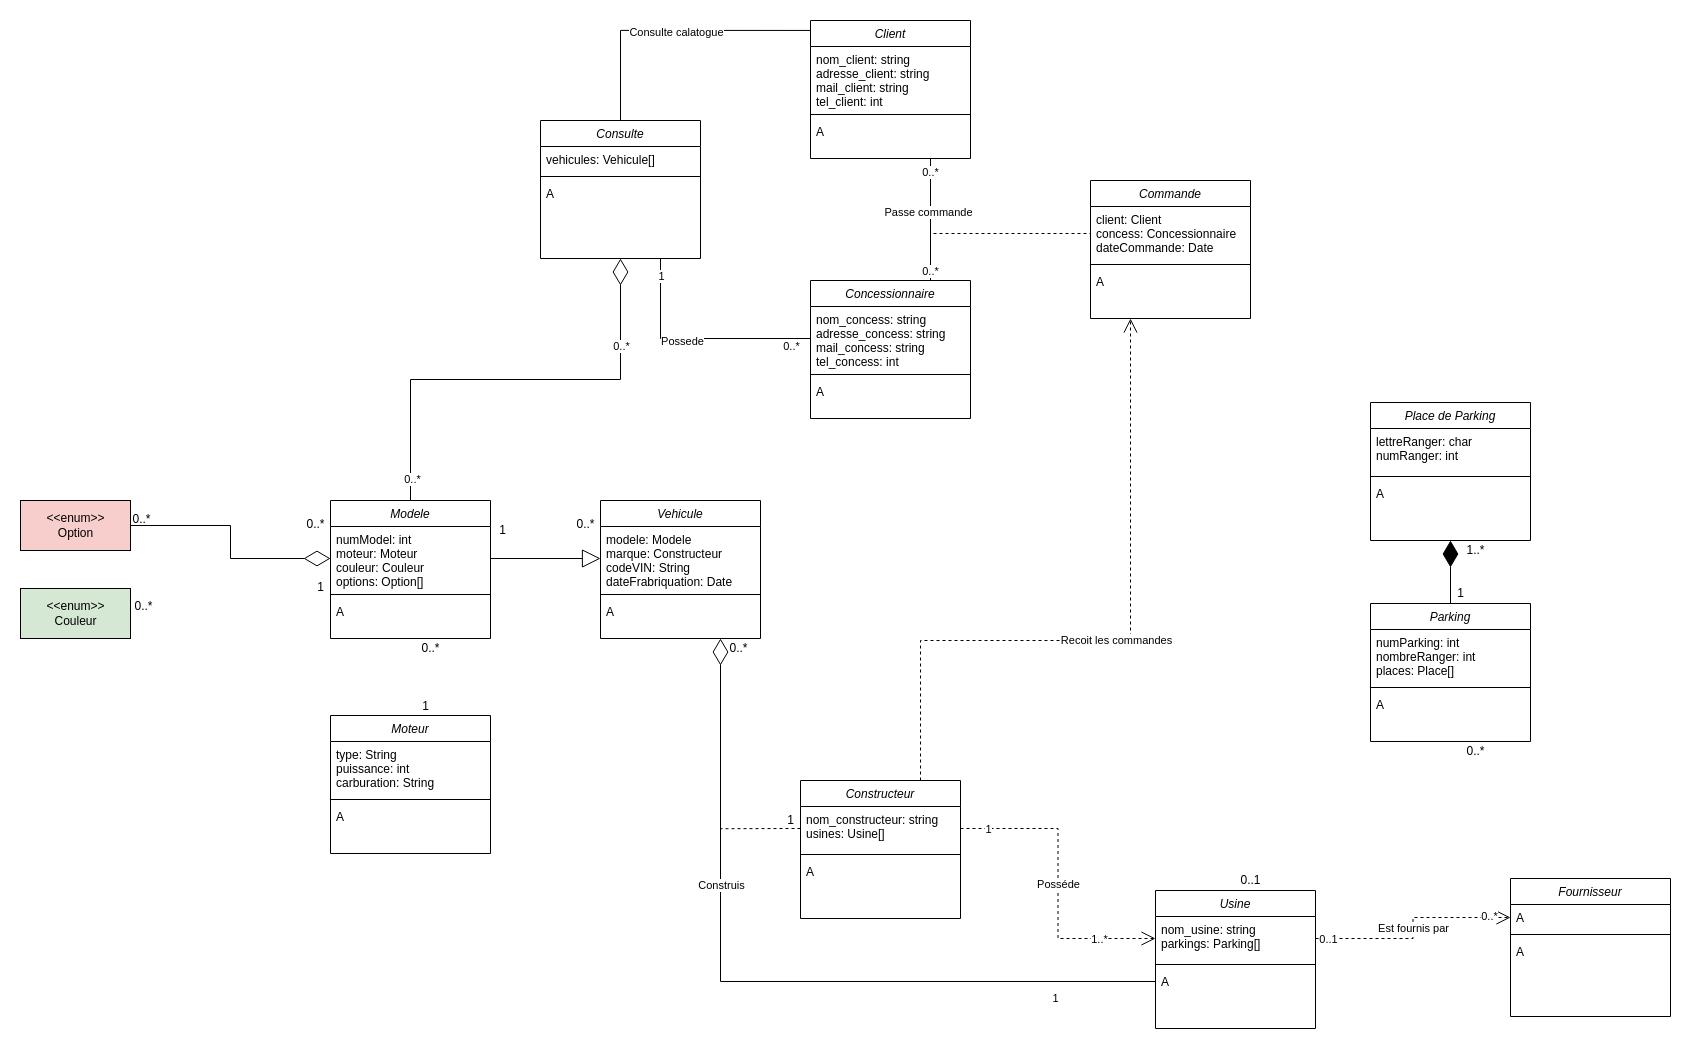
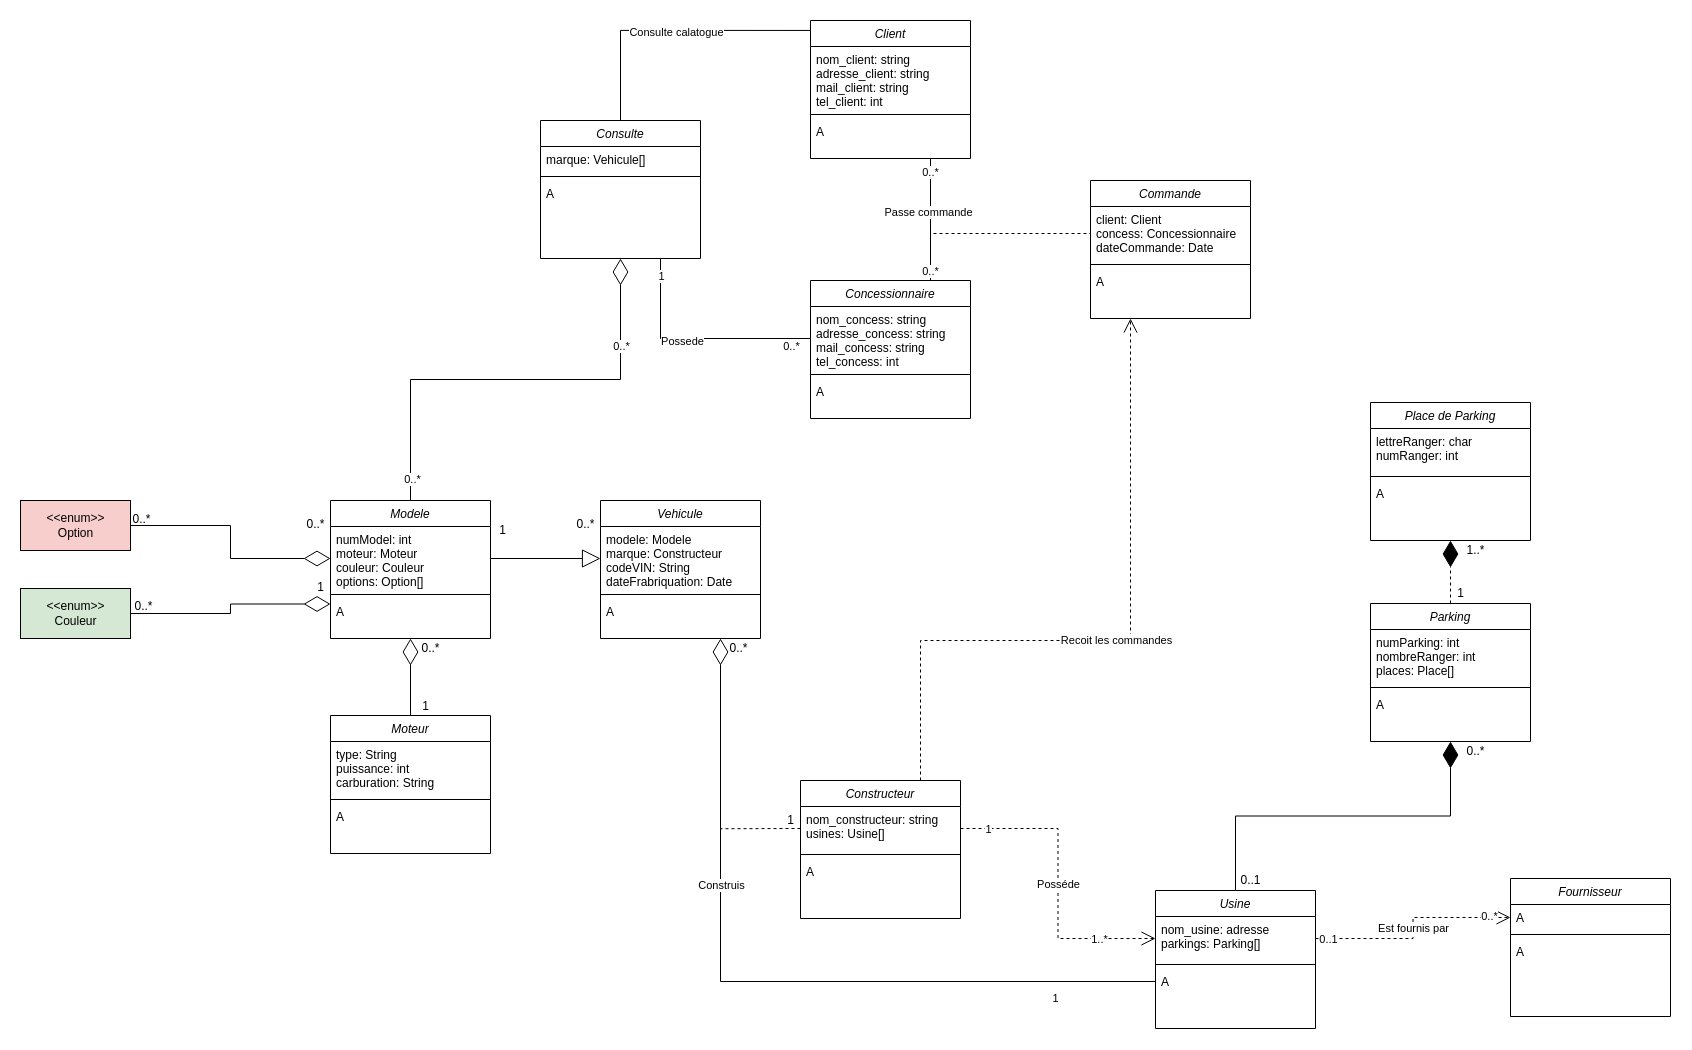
- <mxCell id="26" value="vehicules: Vehicule[]" style="text;align=left;verticalAlign=top;spacingLeft=4;spacingRight=4;overflow=hidden;rotatable=0;points=[[0,0.5],[1,0.5]];portConstraint=eastwest;rounded=0;shadow=0;html=0;" parent="25" vertex="1"><mxGeometry y="26" width="160" height="26" as="geometry" /></mxCell>
+ <mxCell id="26" value="marque: Vehicule[]" style="text;align=left;verticalAlign=top;spacingLeft=4;spacingRight=4;overflow=hidden;rotatable=0;points=[[0,0.5],[1,0.5]];portConstraint=eastwest;rounded=0;shadow=0;html=0;" parent="25" vertex="1"><mxGeometry y="26" width="160" height="26" as="geometry" /></mxCell>
- <mxCell id="65" value="" style="endArrow=diamondThin;endFill=1;endSize=24;html=1;rounded=0;edgeStyle=orthogonalEdgeStyle;exitX=0.5;exitY=0;exitDx=0;exitDy=0;entryX=0.5;entryY=1;entryDx=0;entryDy=0;" parent="1" source="37" target="41" edge="1"><mxGeometry width="160" relative="1" as="geometry"><mxPoint x="1270" y="577" as="sourcePoint" /><mxPoint x="1230" y="520" as="targetPoint" /></mxGeometry></mxCell>
+ <mxCell id="65" value="" style="endArrow=diamondThin;endFill=1;endSize=24;html=1;rounded=0;edgeStyle=orthogonalEdgeStyle;exitX=0.5;exitY=0;exitDx=0;exitDy=0;entryX=0.5;entryY=1;entryDx=0;entryDy=0;dashed=1;" parent="1" source="37" target="41" edge="1"><mxGeometry width="160" relative="1" as="geometry"><mxPoint x="1270" y="577" as="sourcePoint" /><mxPoint x="1230" y="520" as="targetPoint" /></mxGeometry></mxCell>
+ <mxCell id="71" value="" style="endArrow=diamondThin;endFill=0;endSize=24;html=1;rounded=0;edgeStyle=orthogonalEdgeStyle;exitX=1;exitY=0.5;exitDx=0;exitDy=0;entryX=0;entryY=0.75;entryDx=0;entryDy=0;" parent="1" source="69" target="33" edge="1"><mxGeometry width="160" relative="1" as="geometry"><mxPoint x="100" y="650" as="sourcePoint" /><mxPoint x="260" y="650" as="targetPoint" /></mxGeometry></mxCell>
+ <mxCell id="59" value="" style="endArrow=diamondThin;endFill=0;endSize=24;html=1;rounded=0;edgeStyle=orthogonalEdgeStyle;entryX=0.5;entryY=1;entryDx=0;entryDy=0;exitX=0.5;exitY=0;exitDx=0;exitDy=0;" parent="1" source="55" target="33" edge="1"><mxGeometry width="160" relative="1" as="geometry"><mxPoint x="620" y="821" as="sourcePoint" /><mxPoint x="530" y="680" as="targetPoint" /></mxGeometry></mxCell>
+ <mxCell id="62" value="" style="endArrow=diamondThin;endFill=1;endSize=24;html=1;rounded=0;entryX=0.5;entryY=1;entryDx=0;entryDy=0;exitX=0.5;exitY=0;exitDx=0;exitDy=0;edgeStyle=orthogonalEdgeStyle;" parent="1" source="13" target="37" edge="1"><mxGeometry width="160" relative="1" as="geometry"><mxPoint x="1380" y="820" as="sourcePoint" /><mxPoint x="1100" y="670" as="targetPoint" /></mxGeometry></mxCell>
- <mxCell id="14" value="nom_usine: string&#10;parkings: Parking[]" style="text;align=left;verticalAlign=top;spacingLeft=4;spacingRight=4;overflow=hidden;rotatable=0;points=[[0,0.5],[1,0.5]];portConstraint=eastwest;rounded=0;shadow=0;html=0;" parent="13" vertex="1"><mxGeometry y="26" width="160" height="44" as="geometry" /></mxCell>
+ <mxCell id="14" value="nom_usine: adresse&#10;parkings: Parking[]" style="text;align=left;verticalAlign=top;spacingLeft=4;spacingRight=4;overflow=hidden;rotatable=0;points=[[0,0.5],[1,0.5]];portConstraint=eastwest;rounded=0;shadow=0;html=0;" parent="13" vertex="1"><mxGeometry y="26" width="160" height="44" as="geometry" /></mxCell>
